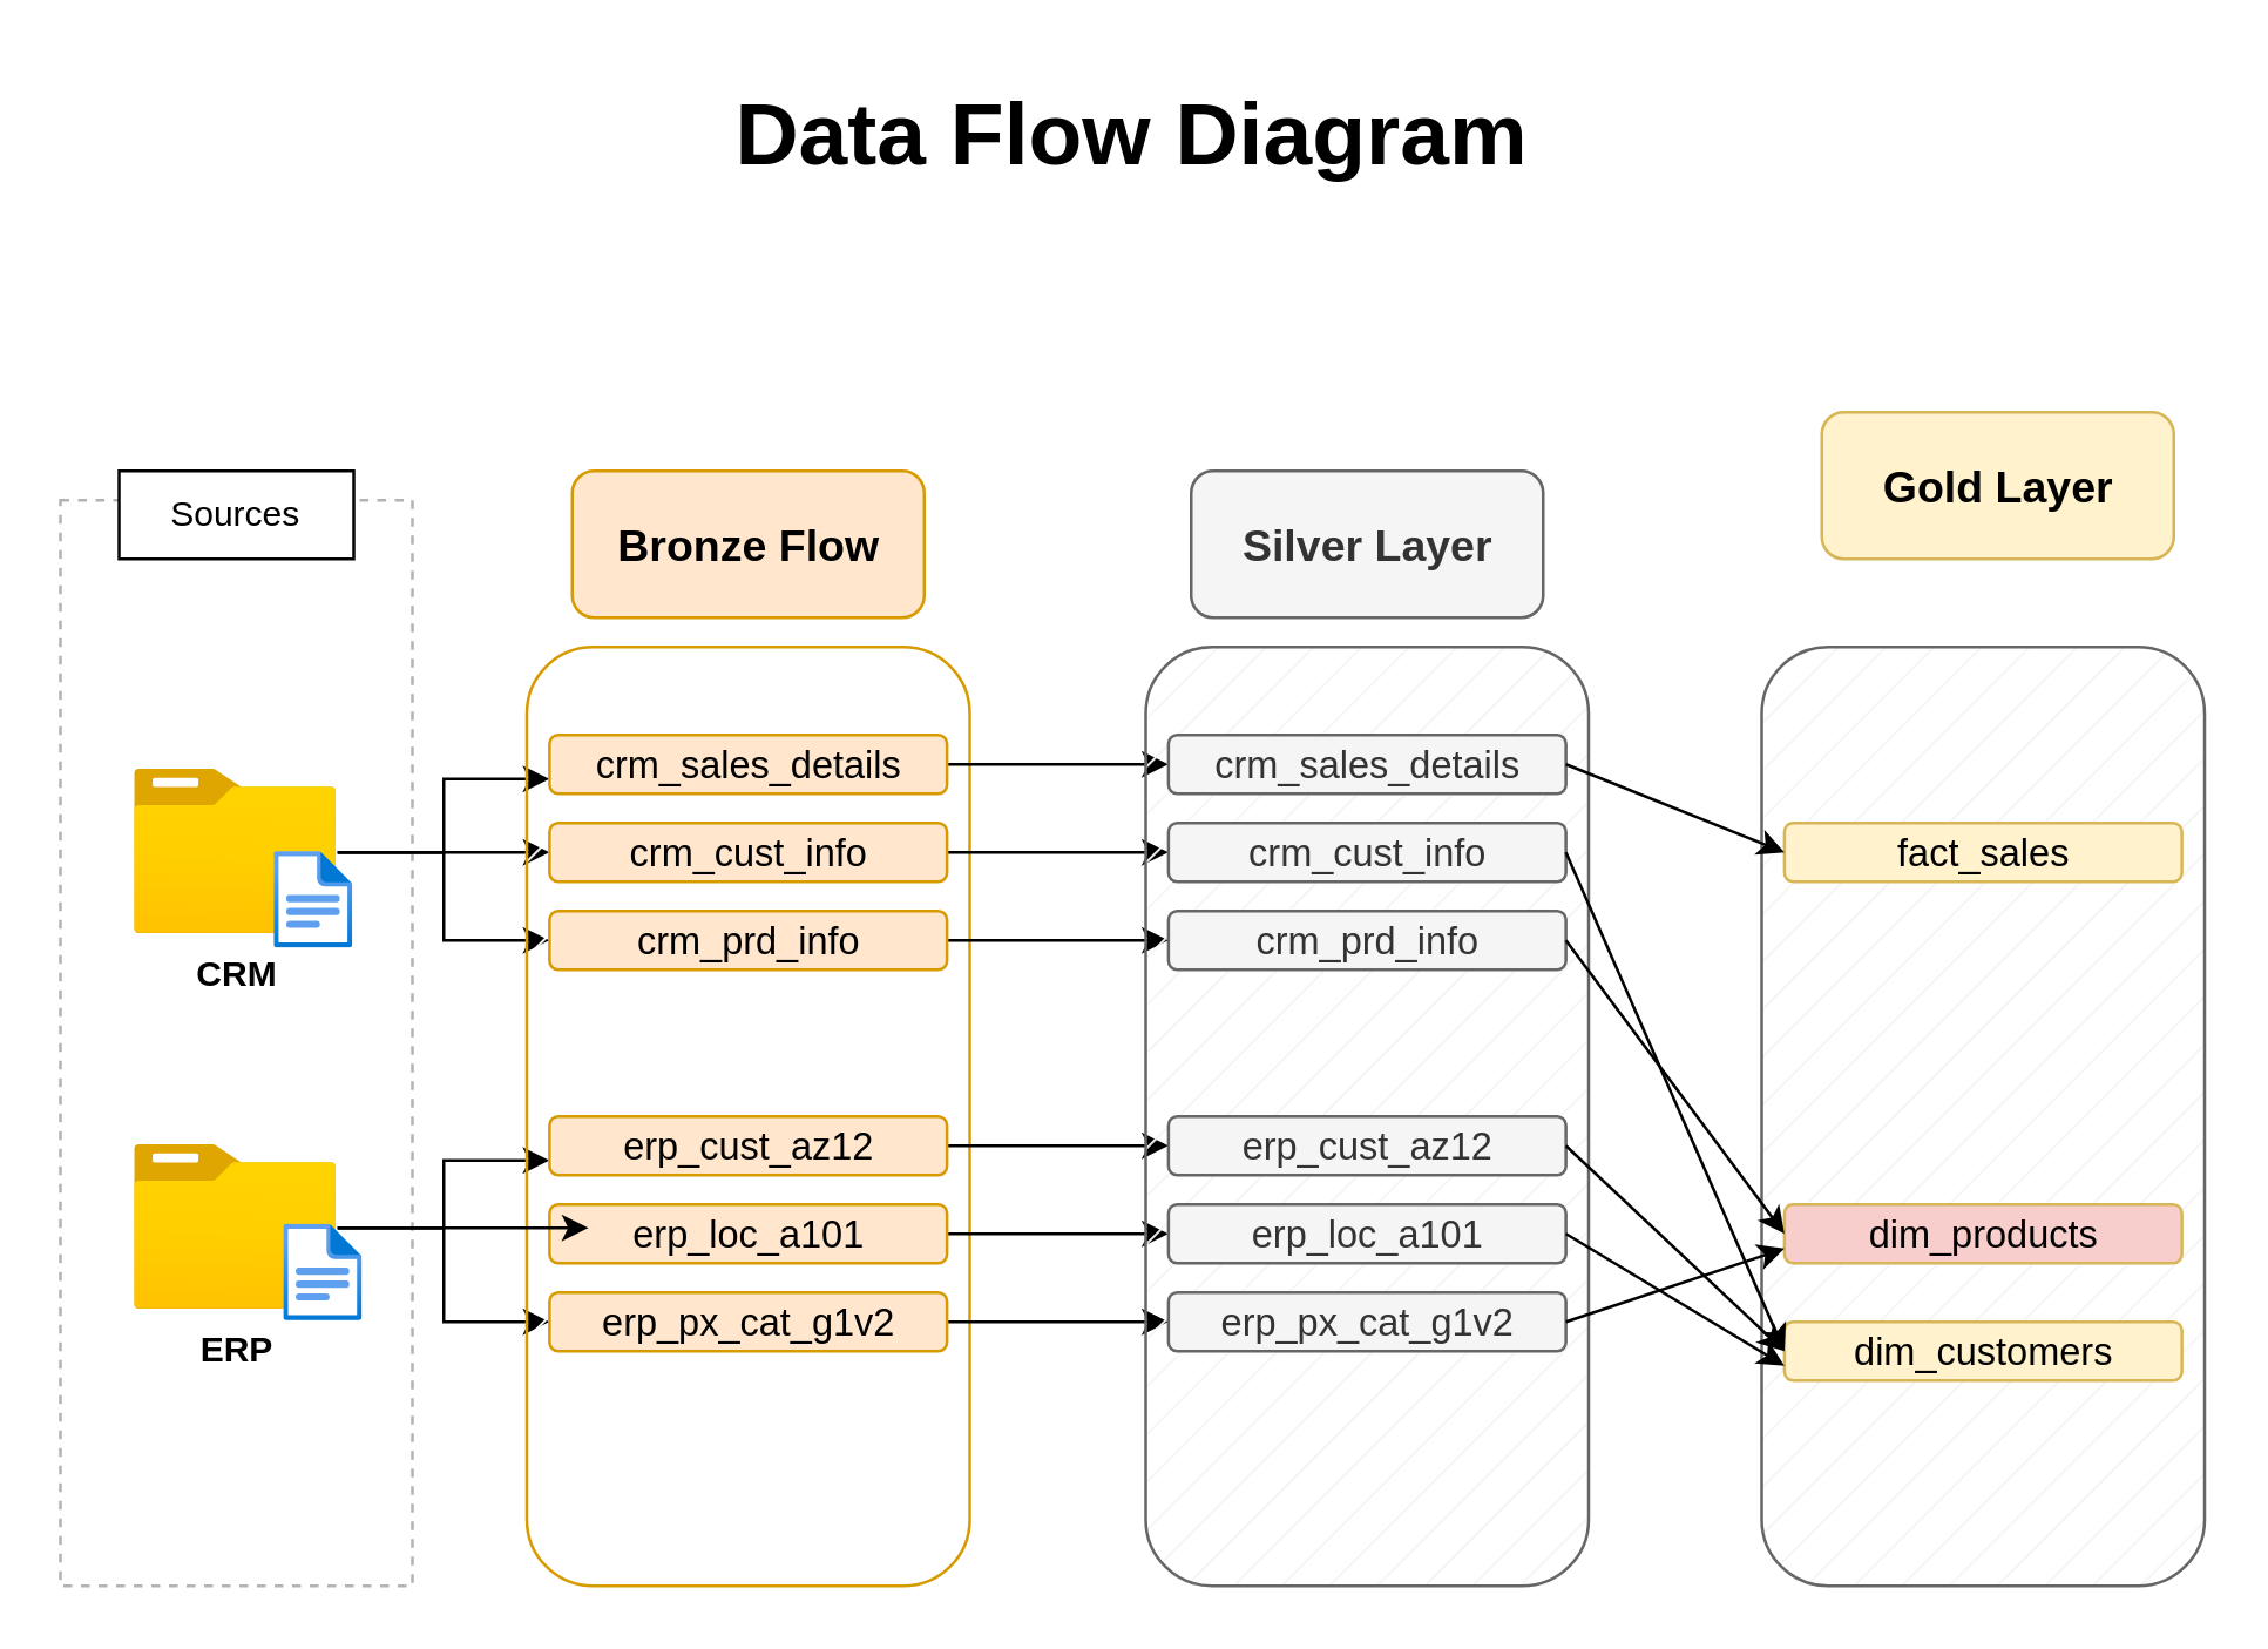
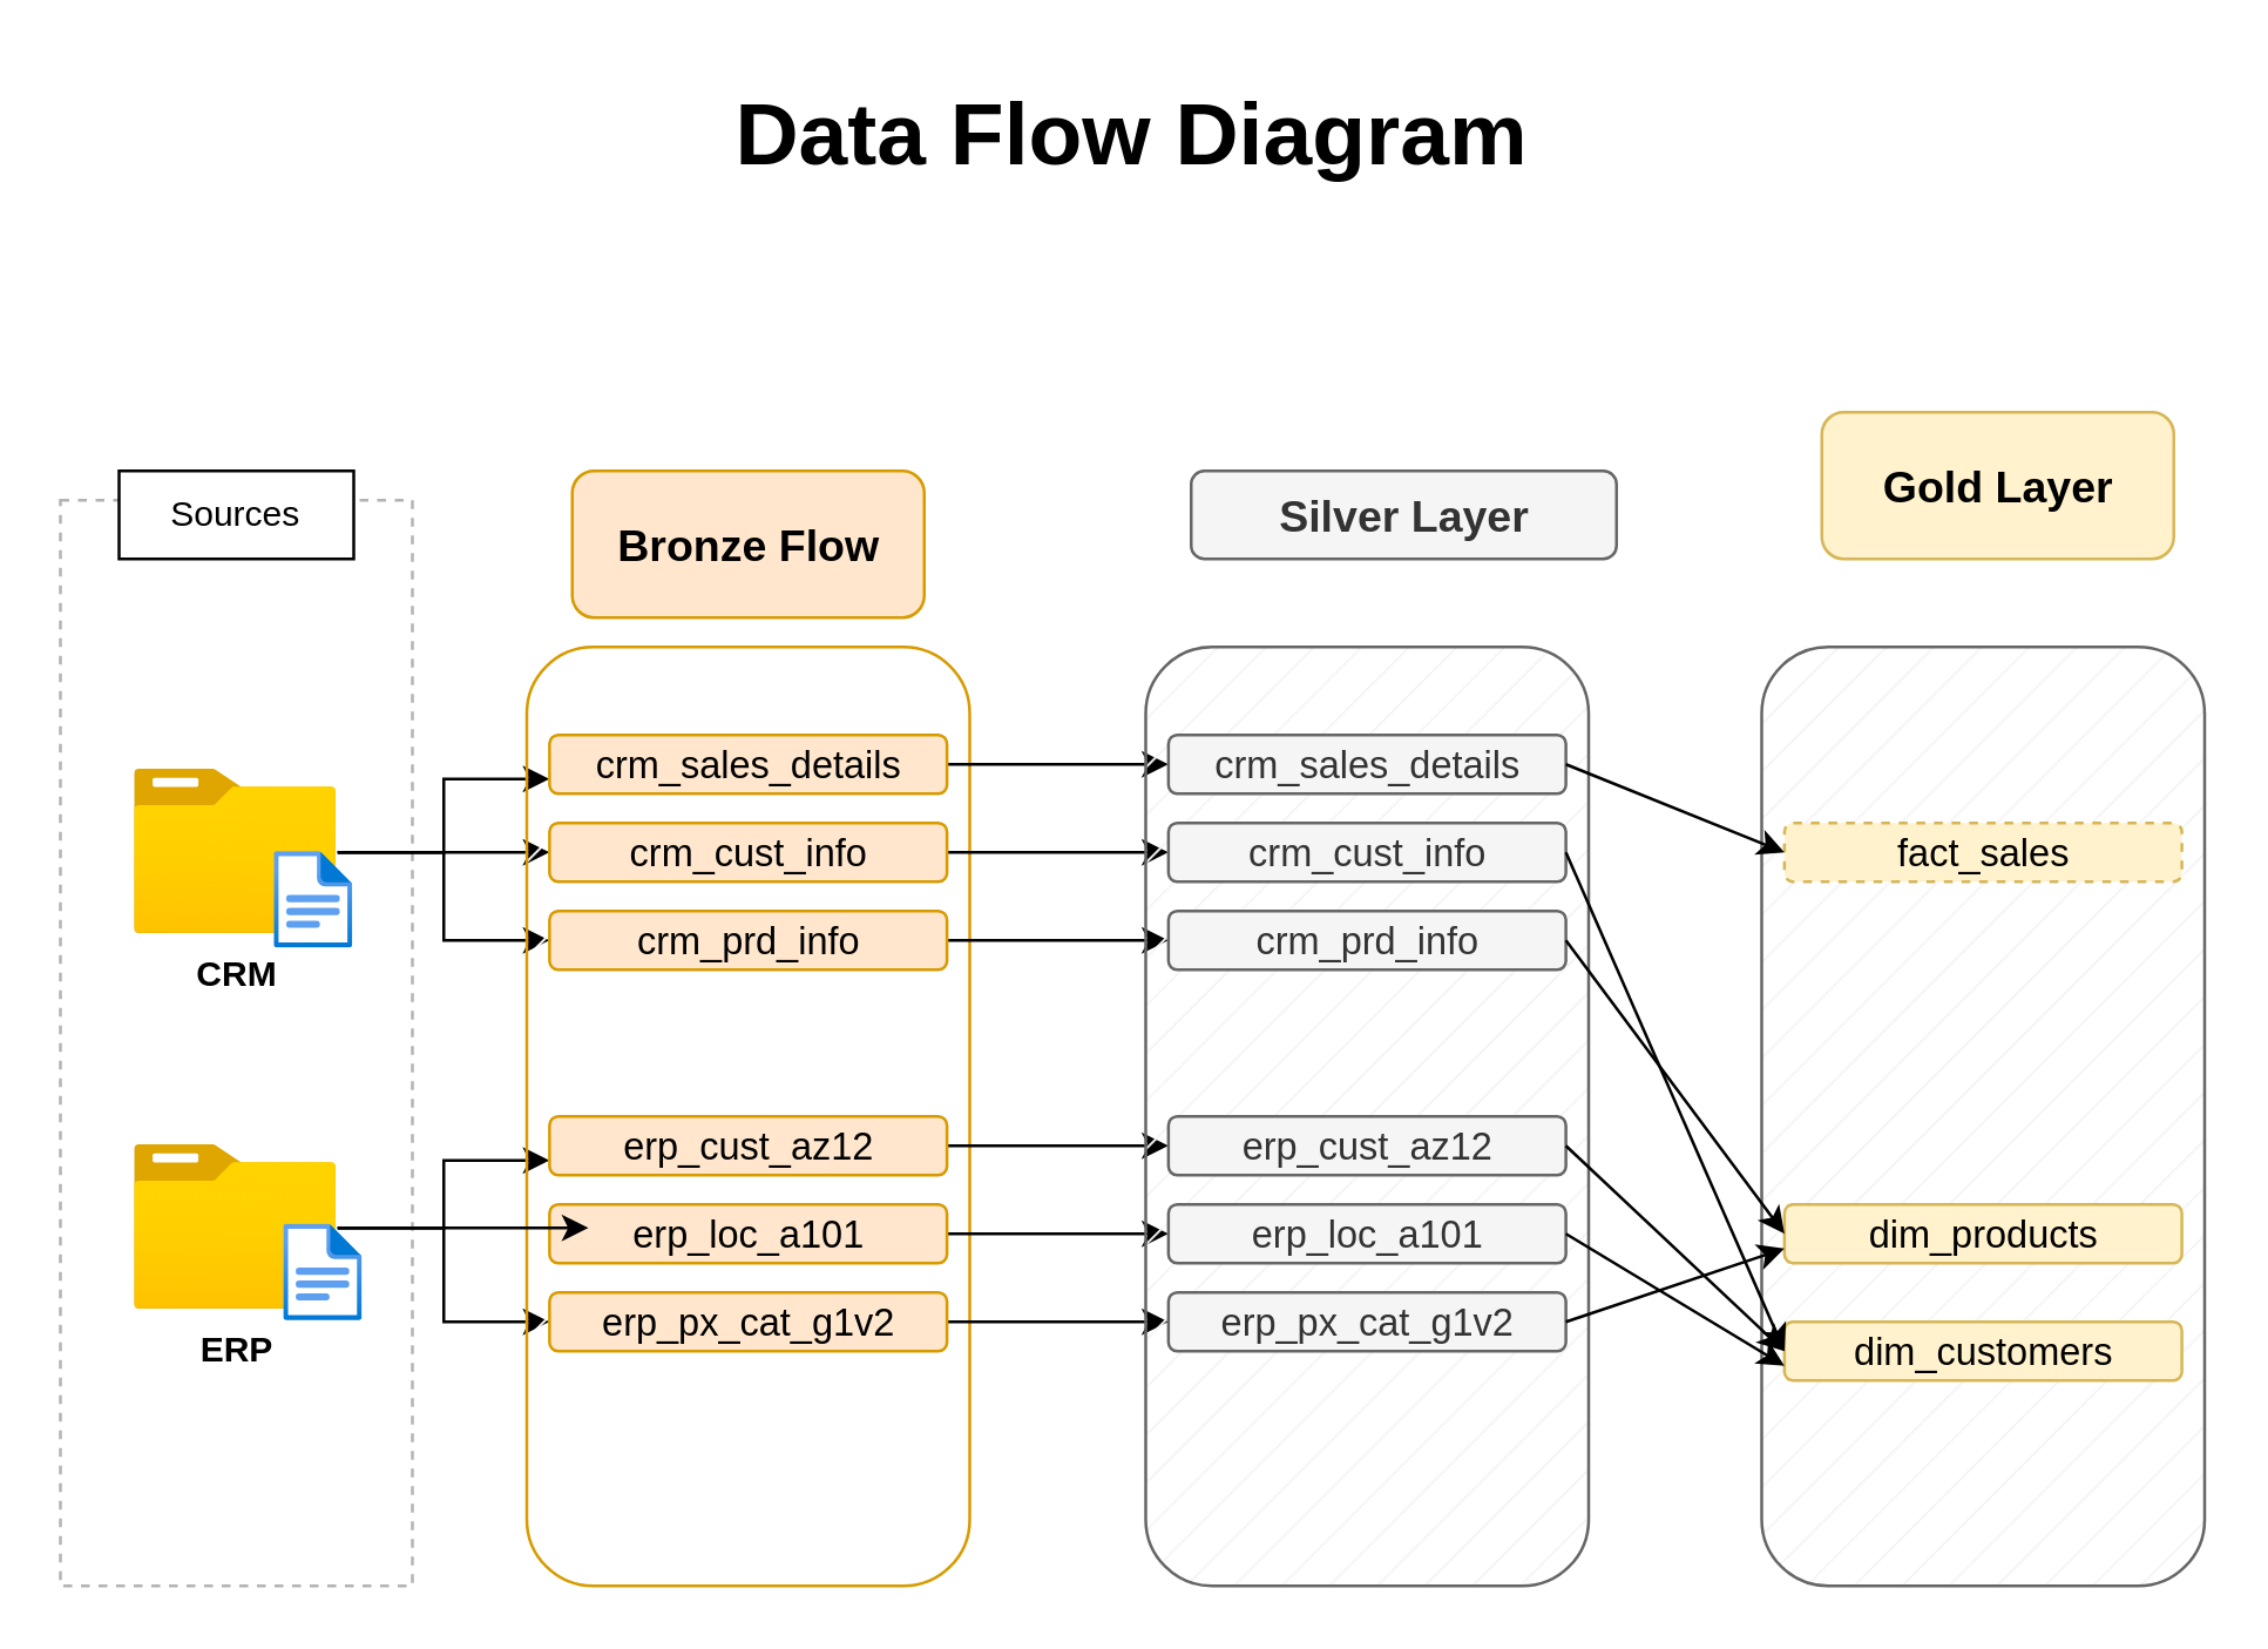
- <mxCell id="28" value="&lt;b&gt;Silver Layer&lt;/b&gt;" style="rounded=1;whiteSpace=wrap;html=1;fillColor=#f5f5f5;strokeColor=#666666;fontSize=15;fontColor=#333333;" parent="1" vertex="1"><mxGeometry x="405.5" y="160" width="120" height="50" as="geometry" /></mxCell>
+ <mxCell id="28" value="&lt;b&gt;Silver Layer&lt;/b&gt;" style="rounded=1;whiteSpace=wrap;html=1;fillColor=#f5f5f5;strokeColor=#666666;fontSize=15;fontColor=#333333;" parent="1" vertex="1"><mxGeometry x="405.5" y="160" width="145" height="30" as="geometry" /></mxCell>
- <mxCell id="37" value="fact_sales" style="rounded=1;whiteSpace=wrap;html=1;fillColor=#fff2cc;strokeColor=#d6b656;fontSize=13;" vertex="1" parent="1"><mxGeometry x="607.75" y="280" width="135.5" height="20" as="geometry" /></mxCell>
+ <mxCell id="37" value="fact_sales" style="rounded=1;whiteSpace=wrap;html=1;fillColor=#fff2cc;strokeColor=#d6b656;fontSize=13;dashed=1;" vertex="1" parent="1"><mxGeometry x="607.75" y="280" width="135.5" height="20" as="geometry" /></mxCell>
- <mxCell id="38" value="dim_products" style="rounded=1;whiteSpace=wrap;html=1;fillColor=#f8cecc;strokeColor=#d6b656;fontSize=13;" vertex="1" parent="1"><mxGeometry x="607.75" y="410" width="135.5" height="20" as="geometry" /></mxCell>
+ <mxCell id="38" value="dim_products" style="rounded=1;whiteSpace=wrap;html=1;fillColor=#fff2cc;strokeColor=#d6b656;fontSize=13;" vertex="1" parent="1"><mxGeometry x="607.75" y="410" width="135.5" height="20" as="geometry" /></mxCell>
